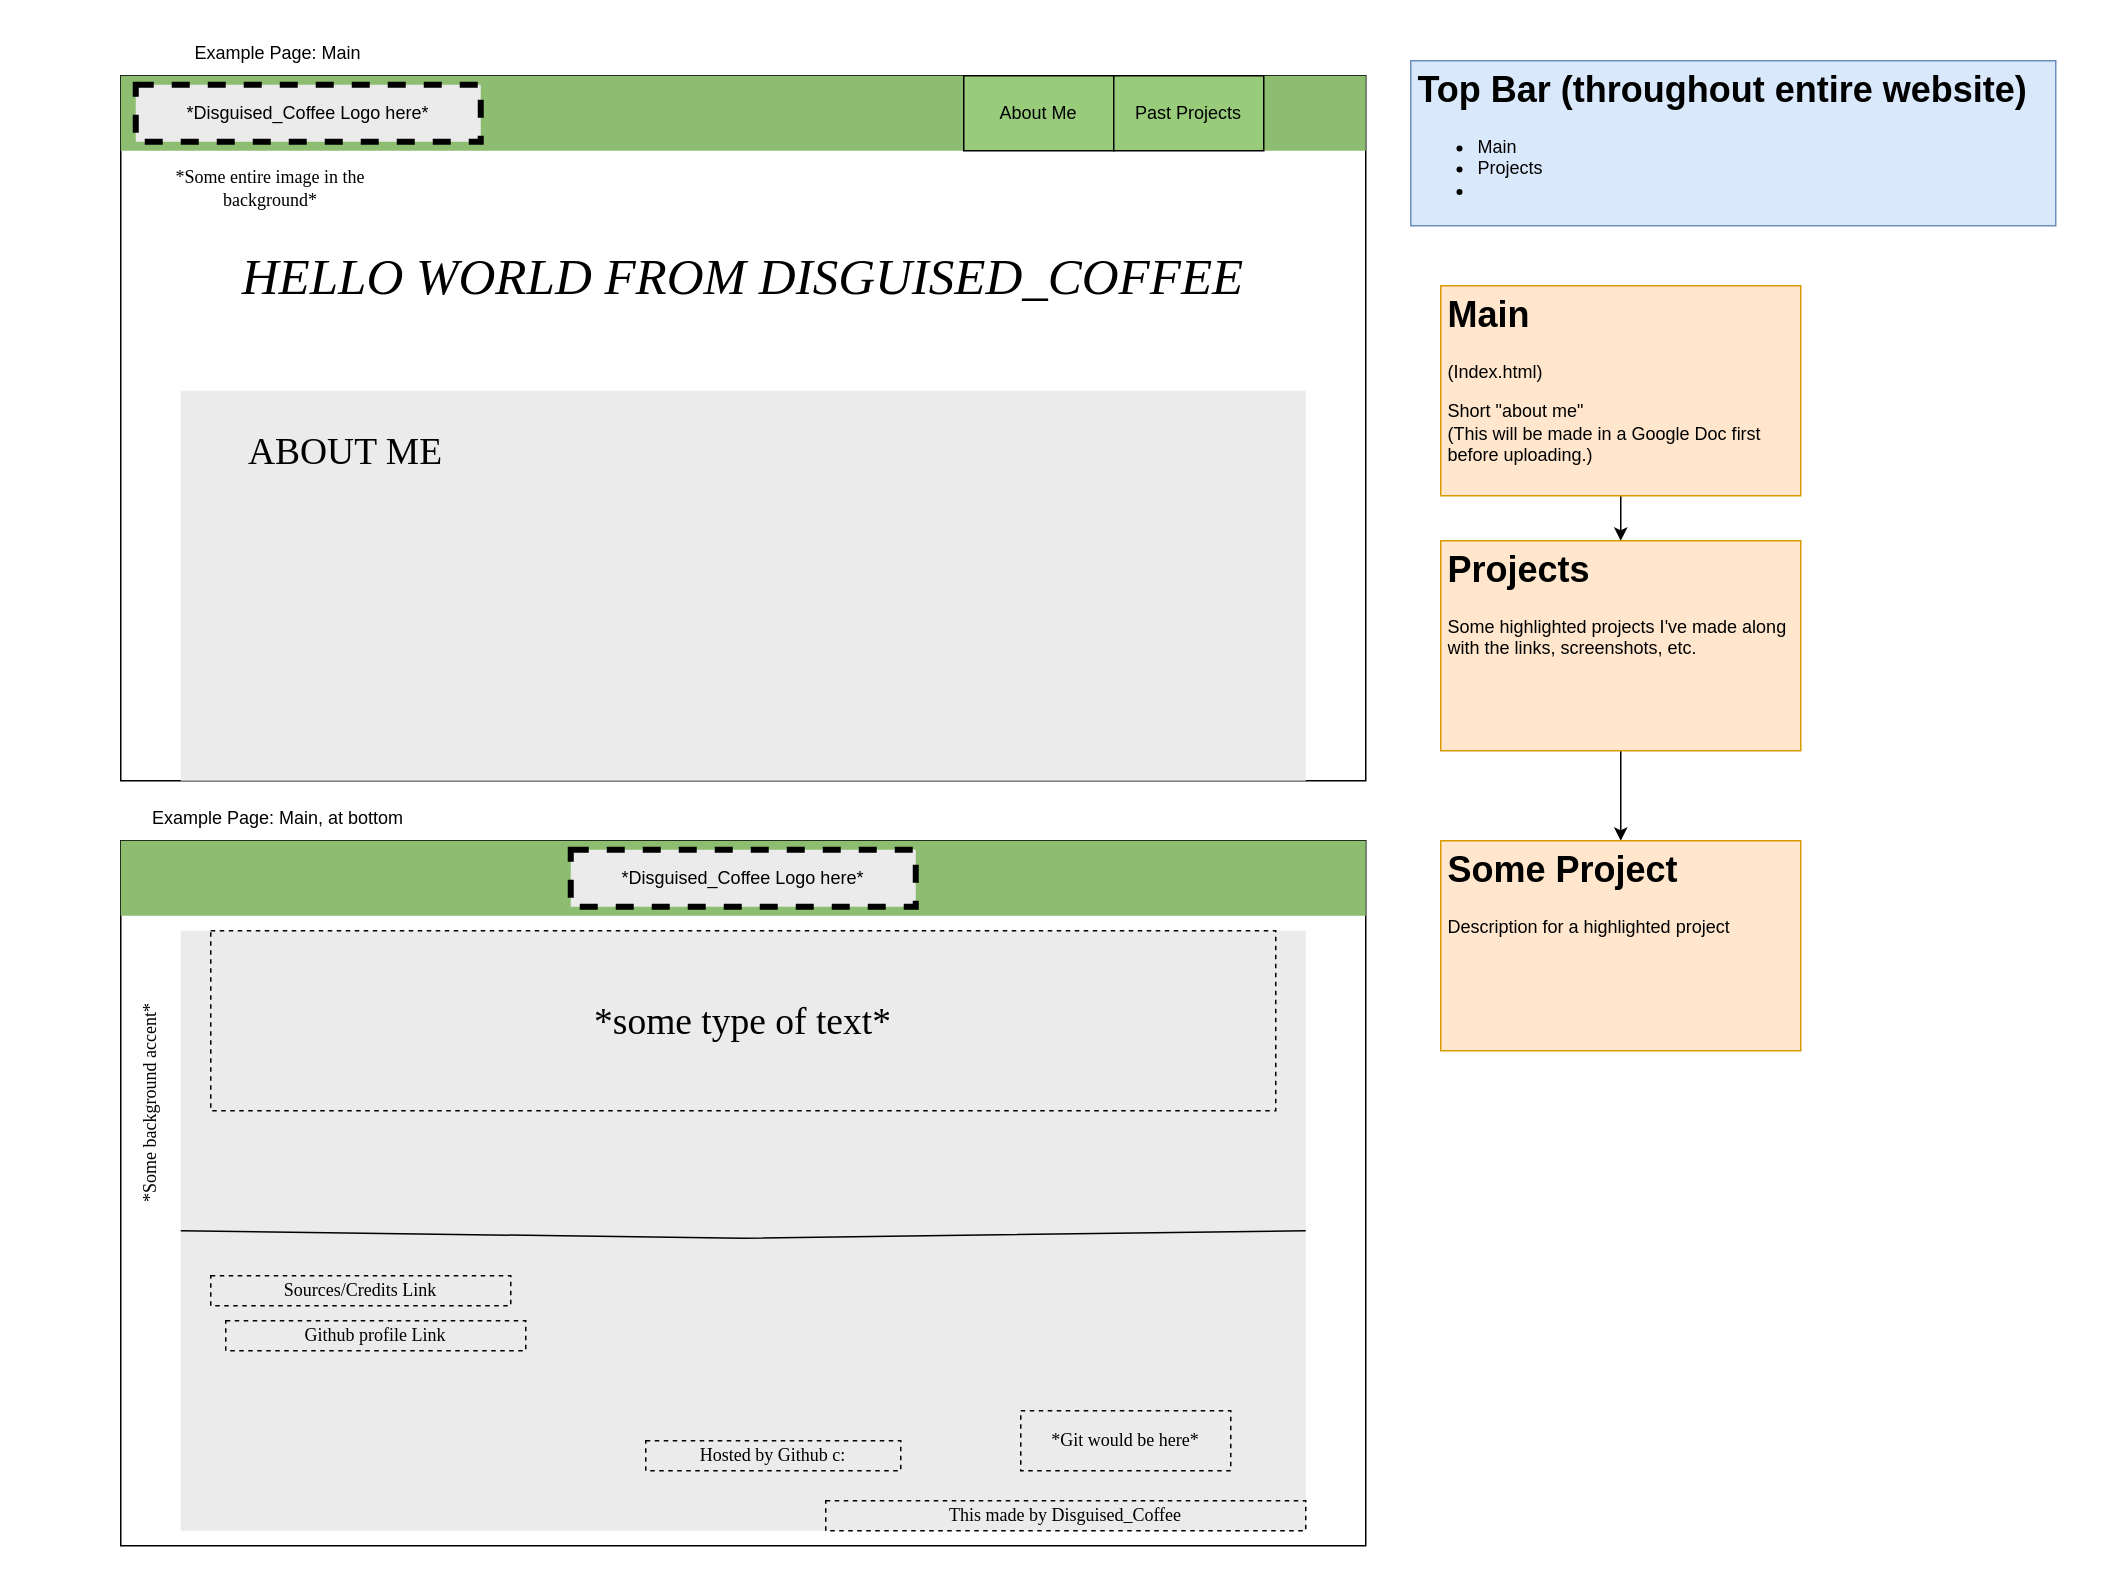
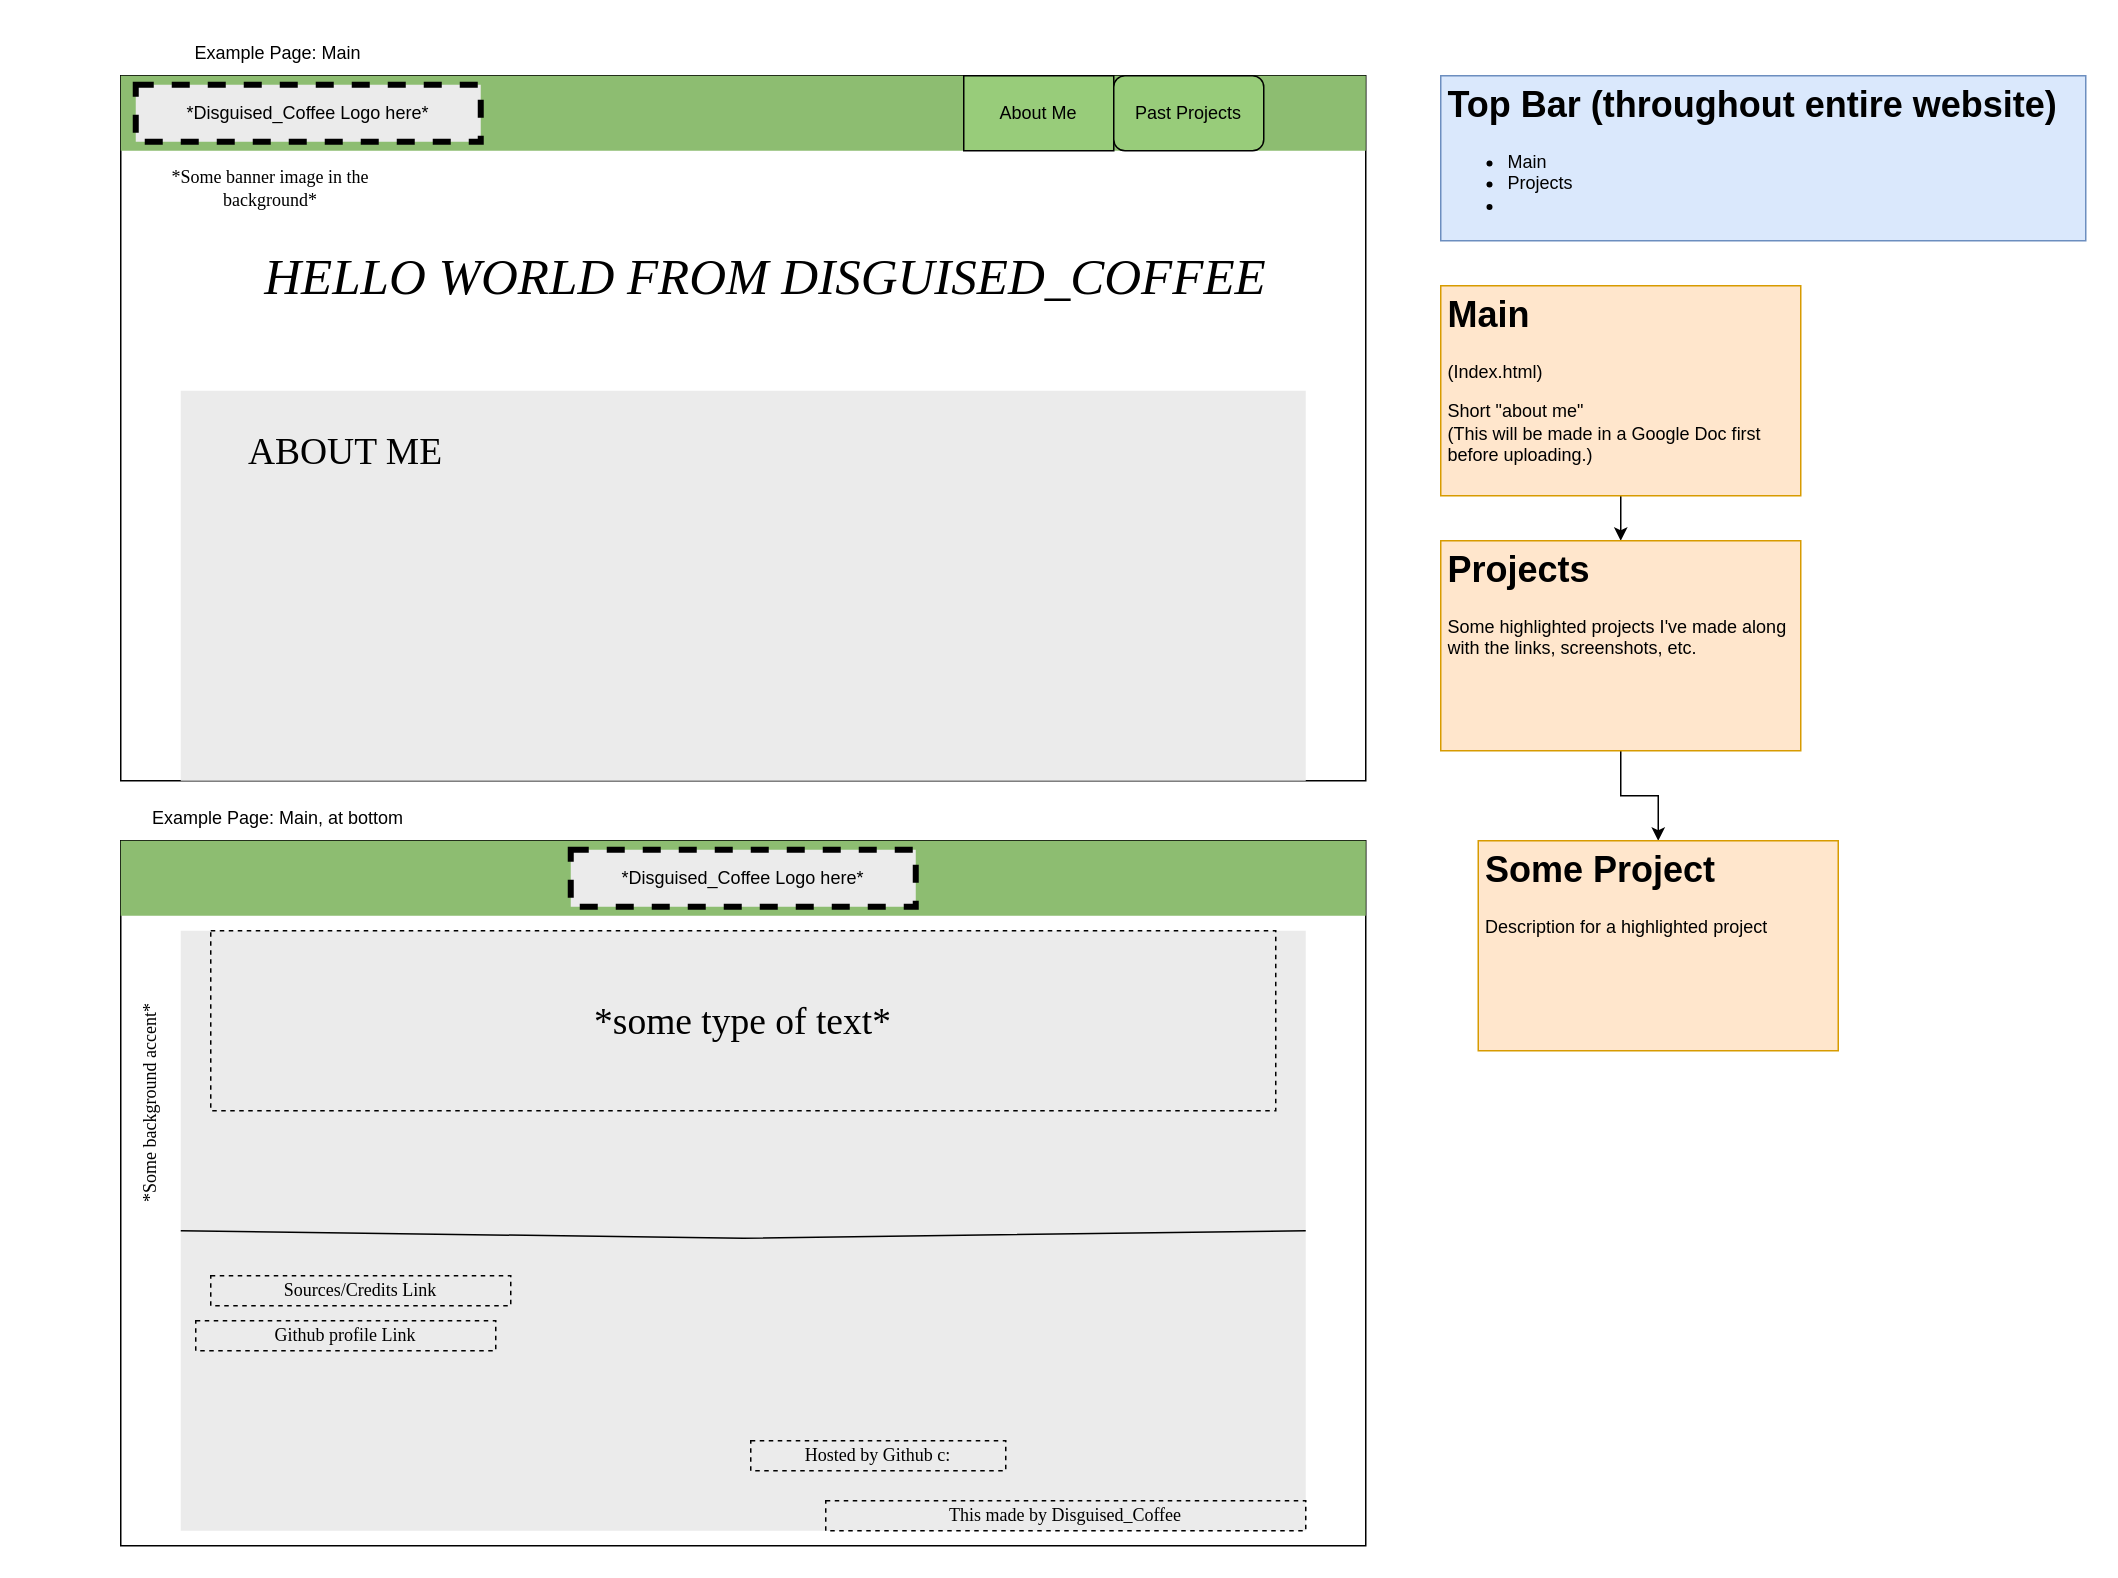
- <mxCell id="13" value="Past Projects" style="rounded=0;whiteSpace=wrap;html=1;fillColor=#98CC7A;strokeColor=default;" vertex="1" parent="1"><mxGeometry x="742" y="50" width="100" height="50" as="geometry" /></mxCell>
+ <mxCell id="13" value="Past Projects" style="whiteSpace=wrap;html=1;fillColor=#98CC7A;strokeColor=default;rounded=1;" vertex="1" parent="1"><mxGeometry x="742" y="50" width="100" height="50" as="geometry" /></mxCell>
- <mxCell id="6" value="&lt;h1&gt;Top Bar (throughout entire website)&lt;/h1&gt;&lt;p&gt;&lt;/p&gt;&lt;ul&gt;&lt;li&gt;Main&lt;/li&gt;&lt;li&gt;Projects&lt;/li&gt;&lt;li&gt;&lt;br&gt;&lt;/li&gt;&lt;/ul&gt;&lt;p&gt;&lt;/p&gt;" style="text;html=1;strokeColor=#6c8ebf;fillColor=#dae8fc;spacing=5;spacingTop=-20;whiteSpace=wrap;overflow=hidden;rounded=0;" vertex="1" parent="1"><mxGeometry x="940" y="40" width="430" height="110" as="geometry" /></mxCell>
+ <mxCell id="6" value="&lt;h1&gt;Top Bar (throughout entire website)&lt;/h1&gt;&lt;p&gt;&lt;/p&gt;&lt;ul&gt;&lt;li&gt;Main&lt;/li&gt;&lt;li&gt;Projects&lt;/li&gt;&lt;li&gt;&lt;br&gt;&lt;/li&gt;&lt;/ul&gt;&lt;p&gt;&lt;/p&gt;" style="text;html=1;strokeColor=#6c8ebf;fillColor=#dae8fc;spacing=5;spacingTop=-20;whiteSpace=wrap;overflow=hidden;rounded=0;" vertex="1" parent="1"><mxGeometry x="960" y="50" width="430" height="110" as="geometry" /></mxCell>
- <mxCell id="16" value="*Some entire image in the background*" style="text;html=1;strokeColor=none;fillColor=none;align=center;verticalAlign=middle;whiteSpace=wrap;rounded=0;dashed=1;fontFamily=Tahoma;" vertex="1" parent="1"><mxGeometry x="100" y="110" width="160" height="30" as="geometry" /></mxCell>
+ <mxCell id="16" value="*Some banner image in the background*" style="text;html=1;strokeColor=none;fillColor=none;align=center;verticalAlign=middle;whiteSpace=wrap;rounded=0;dashed=1;fontFamily=Tahoma;" vertex="1" parent="1"><mxGeometry x="100" y="110" width="160" height="30" as="geometry" /></mxCell>
- <mxCell id="15" value="&lt;h1&gt;&lt;font size=&quot;1&quot; style=&quot;font-weight: normal;&quot; face=&quot;Verdana&quot;&gt;&lt;i style=&quot;font-size: 34px;&quot;&gt;HELLO WORLD FROM DISGUISED_COFFEE&lt;/i&gt;&lt;/font&gt;&lt;/h1&gt;" style="text;html=1;strokeColor=none;fillColor=none;align=center;verticalAlign=middle;whiteSpace=wrap;rounded=0;dashed=1;" vertex="1" parent="1"><mxGeometry x="105" y="150" width="780" height="70" as="geometry" /></mxCell>
+ <mxCell id="15" value="&lt;h1&gt;&lt;font size=&quot;1&quot; style=&quot;font-weight: normal;&quot; face=&quot;Verdana&quot;&gt;&lt;i style=&quot;font-size: 34px;&quot;&gt;HELLO WORLD FROM DISGUISED_COFFEE&lt;/i&gt;&lt;/font&gt;&lt;/h1&gt;" style="text;html=1;strokeColor=none;fillColor=none;align=center;verticalAlign=middle;whiteSpace=wrap;rounded=0;dashed=1;" vertex="1" parent="1"><mxGeometry x="120" y="150" width="780" height="70" as="geometry" /></mxCell>
- <mxCell id="7" value="&lt;h1&gt;Some Project&lt;/h1&gt;&lt;p&gt;Description for a highlighted project&lt;/p&gt;" style="text;html=1;strokeColor=#d79b00;fillColor=#ffe6cc;spacing=5;spacingTop=-20;whiteSpace=wrap;overflow=hidden;rounded=0;" vertex="1" parent="1"><mxGeometry x="960" y="560" width="240" height="140" as="geometry" /></mxCell>
+ <mxCell id="7" value="&lt;h1&gt;Some Project&lt;/h1&gt;&lt;p&gt;Description for a highlighted project&lt;/p&gt;" style="text;html=1;strokeColor=#d79b00;fillColor=#ffe6cc;spacing=5;spacingTop=-20;whiteSpace=wrap;overflow=hidden;rounded=0;" vertex="1" parent="1"><mxGeometry x="985" y="560" width="240" height="140" as="geometry" /></mxCell>
- <mxCell id="26" value="Github profile Link" style="text;html=1;strokeColor=default;fillColor=none;align=center;verticalAlign=middle;whiteSpace=wrap;rounded=0;dashed=1;fontFamily=Verdana;" vertex="1" parent="1"><mxGeometry x="150" y="880" width="200" height="20" as="geometry" /></mxCell>
+ <mxCell id="26" value="Github profile Link" style="text;html=1;strokeColor=default;fillColor=none;align=center;verticalAlign=middle;whiteSpace=wrap;rounded=0;dashed=1;fontFamily=Verdana;" vertex="1" parent="1"><mxGeometry x="130" y="880" width="200" height="20" as="geometry" /></mxCell>
- <mxCell id="30" value="*Git would be here*" style="text;html=1;strokeColor=default;fillColor=none;align=center;verticalAlign=middle;whiteSpace=wrap;rounded=0;dashed=1;fontFamily=Verdana;" vertex="1" parent="1"><mxGeometry x="680" y="940" width="140" height="40" as="geometry" /></mxCell>
- <mxCell id="28" value="Hosted by Github c:" style="text;html=1;strokeColor=default;fillColor=none;align=center;verticalAlign=middle;whiteSpace=wrap;rounded=0;dashed=1;fontFamily=Verdana;" vertex="1" parent="1"><mxGeometry x="430" y="960" width="170" height="20" as="geometry" /></mxCell>
+ <mxCell id="28" value="Hosted by Github c:" style="text;html=1;strokeColor=default;fillColor=none;align=center;verticalAlign=middle;whiteSpace=wrap;rounded=0;dashed=1;fontFamily=Verdana;" vertex="1" parent="1"><mxGeometry x="500" y="960" width="170" height="20" as="geometry" /></mxCell>
